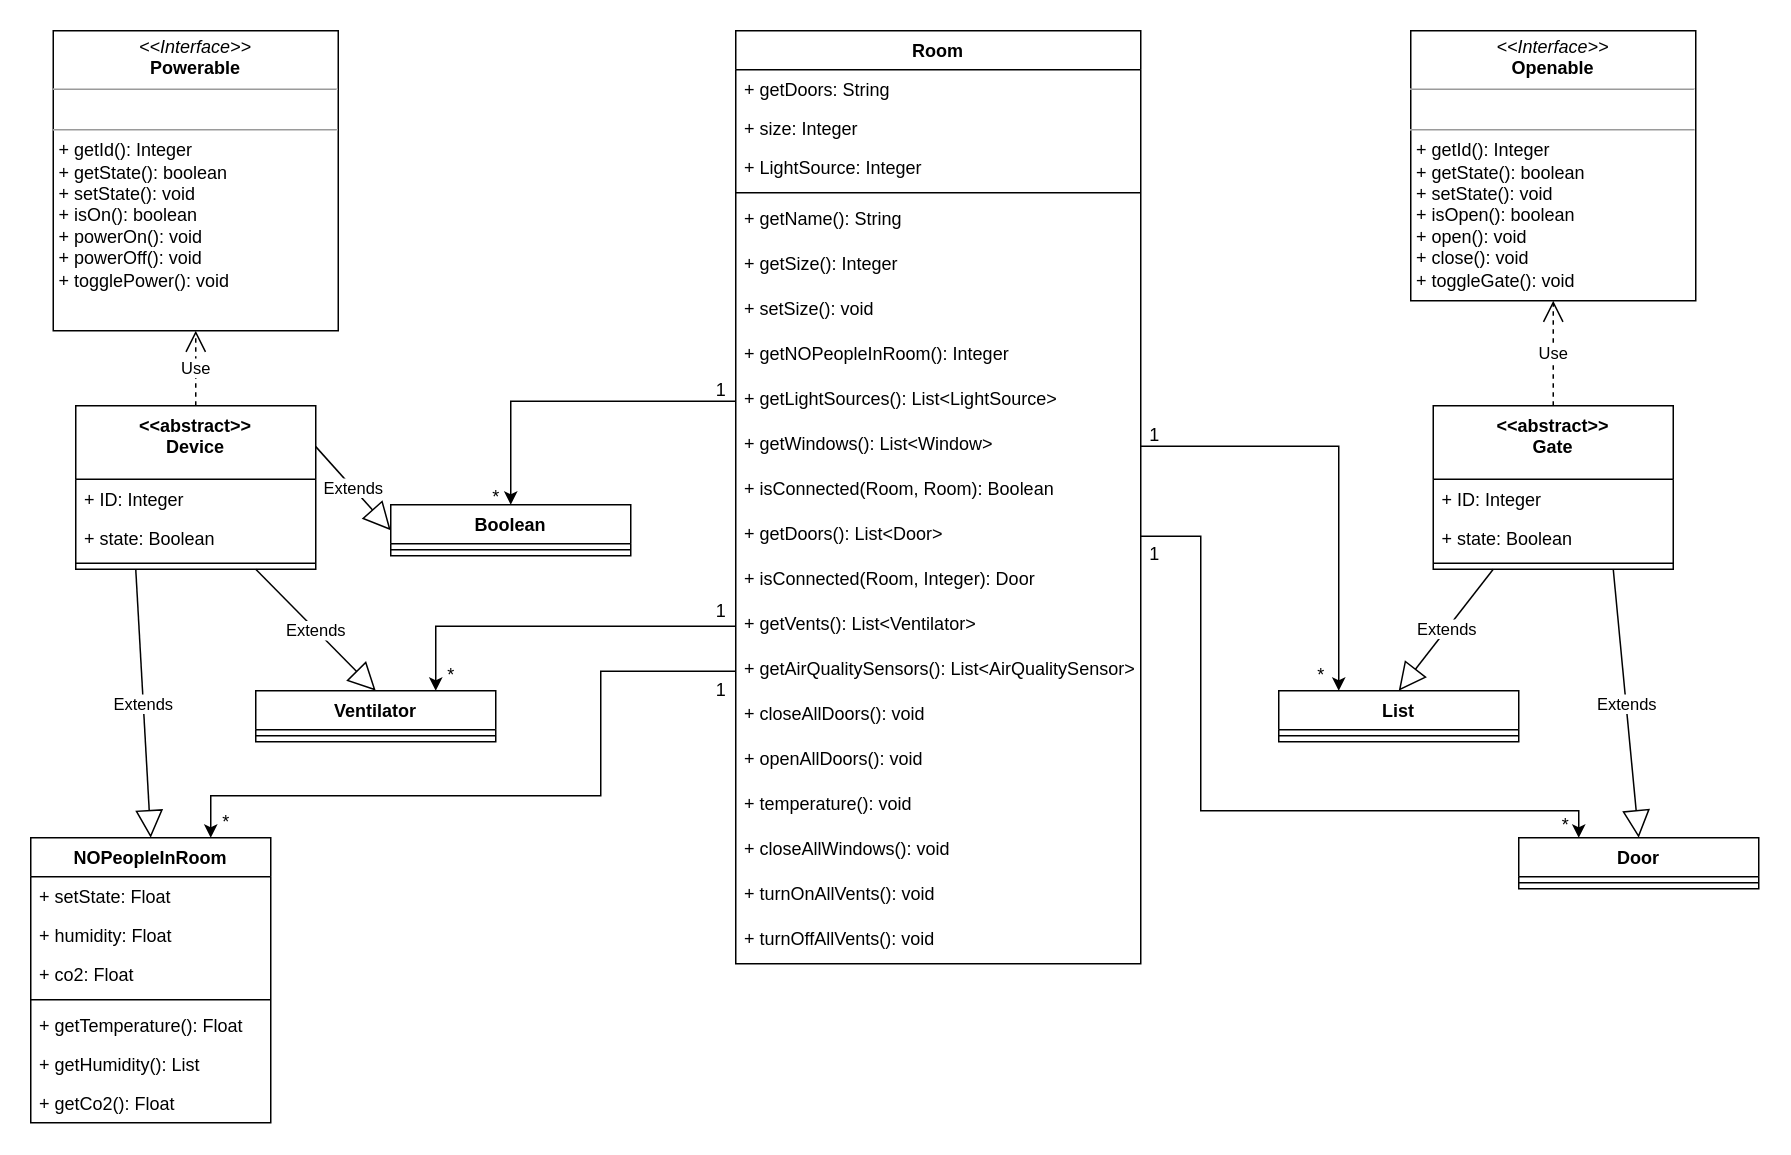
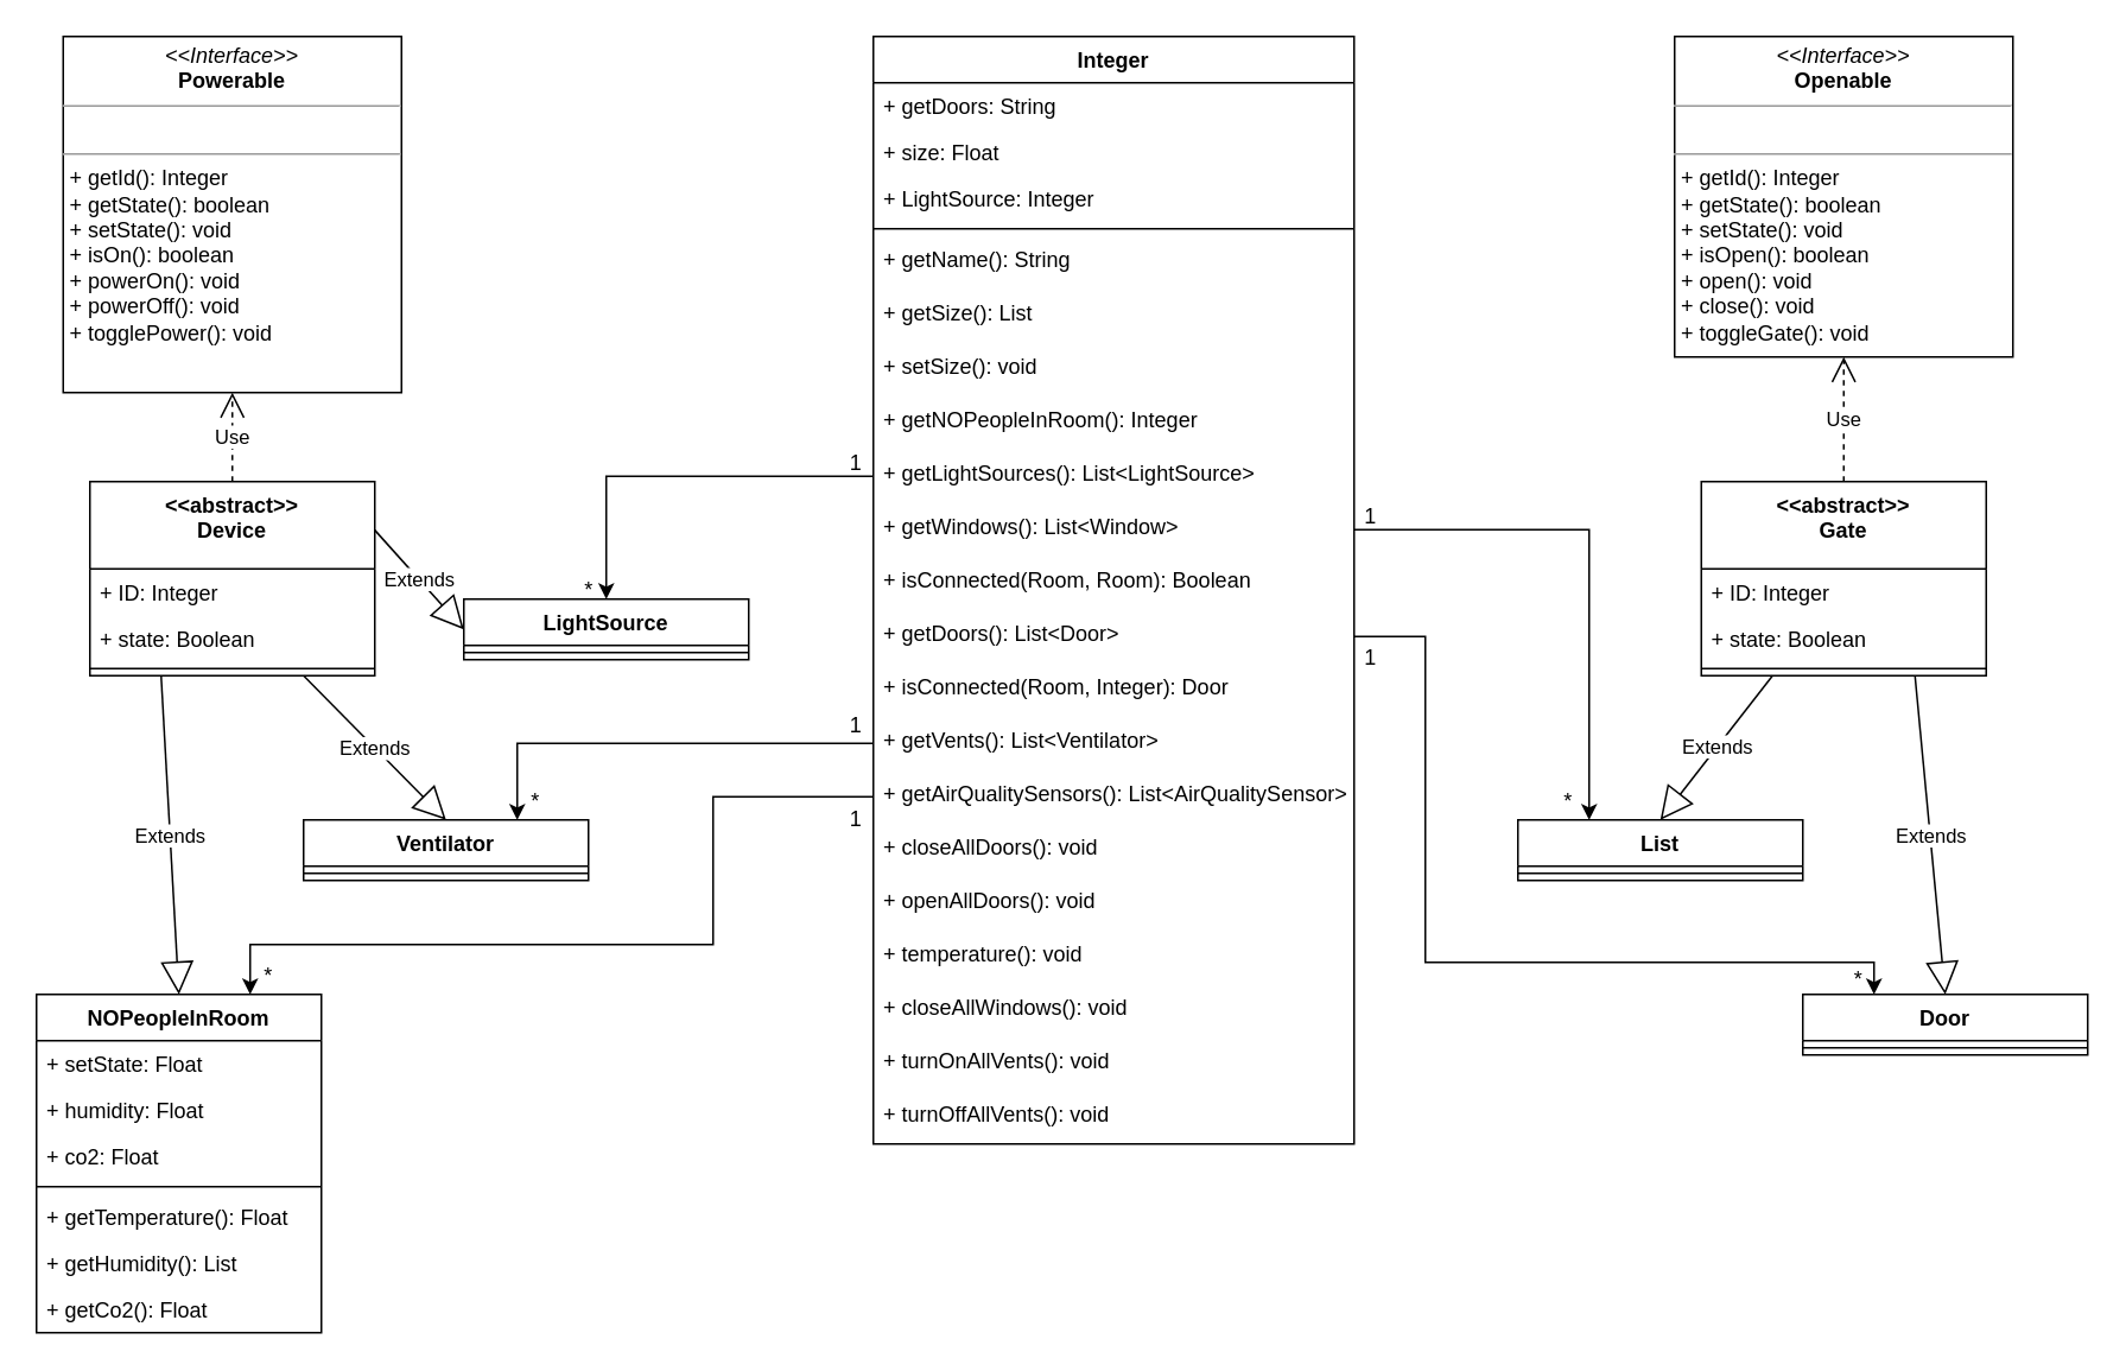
- <mxCell id="4" value="Room" style="swimlane;fontStyle=1;align=center;verticalAlign=top;childLayout=stackLayout;horizontal=1;startSize=26;horizontalStack=0;resizeParent=1;resizeParentMax=0;resizeLast=0;collapsible=1;marginBottom=0;" parent="1" vertex="1"><mxGeometry x="490" y="20" width="270" height="622" as="geometry"><mxRectangle x="370" y="-680" width="70" height="30" as="alternateBounds" /></mxGeometry></mxCell>
+ <mxCell id="4" value="Integer" style="swimlane;fontStyle=1;align=center;verticalAlign=top;childLayout=stackLayout;horizontal=1;startSize=26;horizontalStack=0;resizeParent=1;resizeParentMax=0;resizeLast=0;collapsible=1;marginBottom=0;" parent="1" vertex="1"><mxGeometry x="490" y="20" width="270" height="622" as="geometry"><mxRectangle x="370" y="-680" width="70" height="30" as="alternateBounds" /></mxGeometry></mxCell>
- <mxCell id="6" value="+ size: Integer" style="text;strokeColor=none;fillColor=none;align=left;verticalAlign=top;spacingLeft=4;spacingRight=4;overflow=hidden;rotatable=0;points=[[0,0.5],[1,0.5]];portConstraint=eastwest;" parent="4" vertex="1"><mxGeometry y="52" width="270" height="26" as="geometry" /></mxCell>
+ <mxCell id="6" value="+ size: Float" style="text;strokeColor=none;fillColor=none;align=left;verticalAlign=top;spacingLeft=4;spacingRight=4;overflow=hidden;rotatable=0;points=[[0,0.5],[1,0.5]];portConstraint=eastwest;" parent="4" vertex="1"><mxGeometry y="52" width="270" height="26" as="geometry" /></mxCell>
- <mxCell id="10" value="+ getSize(): Integer" style="text;strokeColor=none;fillColor=none;align=left;verticalAlign=top;spacingLeft=4;spacingRight=4;overflow=hidden;rotatable=0;points=[[0,0.5],[1,0.5]];portConstraint=eastwest;" parent="4" vertex="1"><mxGeometry y="142" width="270" height="30" as="geometry" /></mxCell>
+ <mxCell id="10" value="+ getSize(): List" style="text;strokeColor=none;fillColor=none;align=left;verticalAlign=top;spacingLeft=4;spacingRight=4;overflow=hidden;rotatable=0;points=[[0,0.5],[1,0.5]];portConstraint=eastwest;" parent="4" vertex="1"><mxGeometry y="142" width="270" height="30" as="geometry" /></mxCell>
- <mxCell id="65" value="Boolean" style="swimlane;fontStyle=1;align=center;verticalAlign=top;childLayout=stackLayout;horizontal=1;startSize=26;horizontalStack=0;resizeParent=1;resizeParentMax=0;resizeLast=0;collapsible=1;marginBottom=0;" vertex="1" parent="1"><mxGeometry x="260" y="336" width="160" height="34" as="geometry" /></mxCell>
+ <mxCell id="65" value="LightSource" style="swimlane;fontStyle=1;align=center;verticalAlign=top;childLayout=stackLayout;horizontal=1;startSize=26;horizontalStack=0;resizeParent=1;resizeParentMax=0;resizeLast=0;collapsible=1;marginBottom=0;" vertex="1" parent="1"><mxGeometry x="260" y="336" width="160" height="34" as="geometry" /></mxCell>
